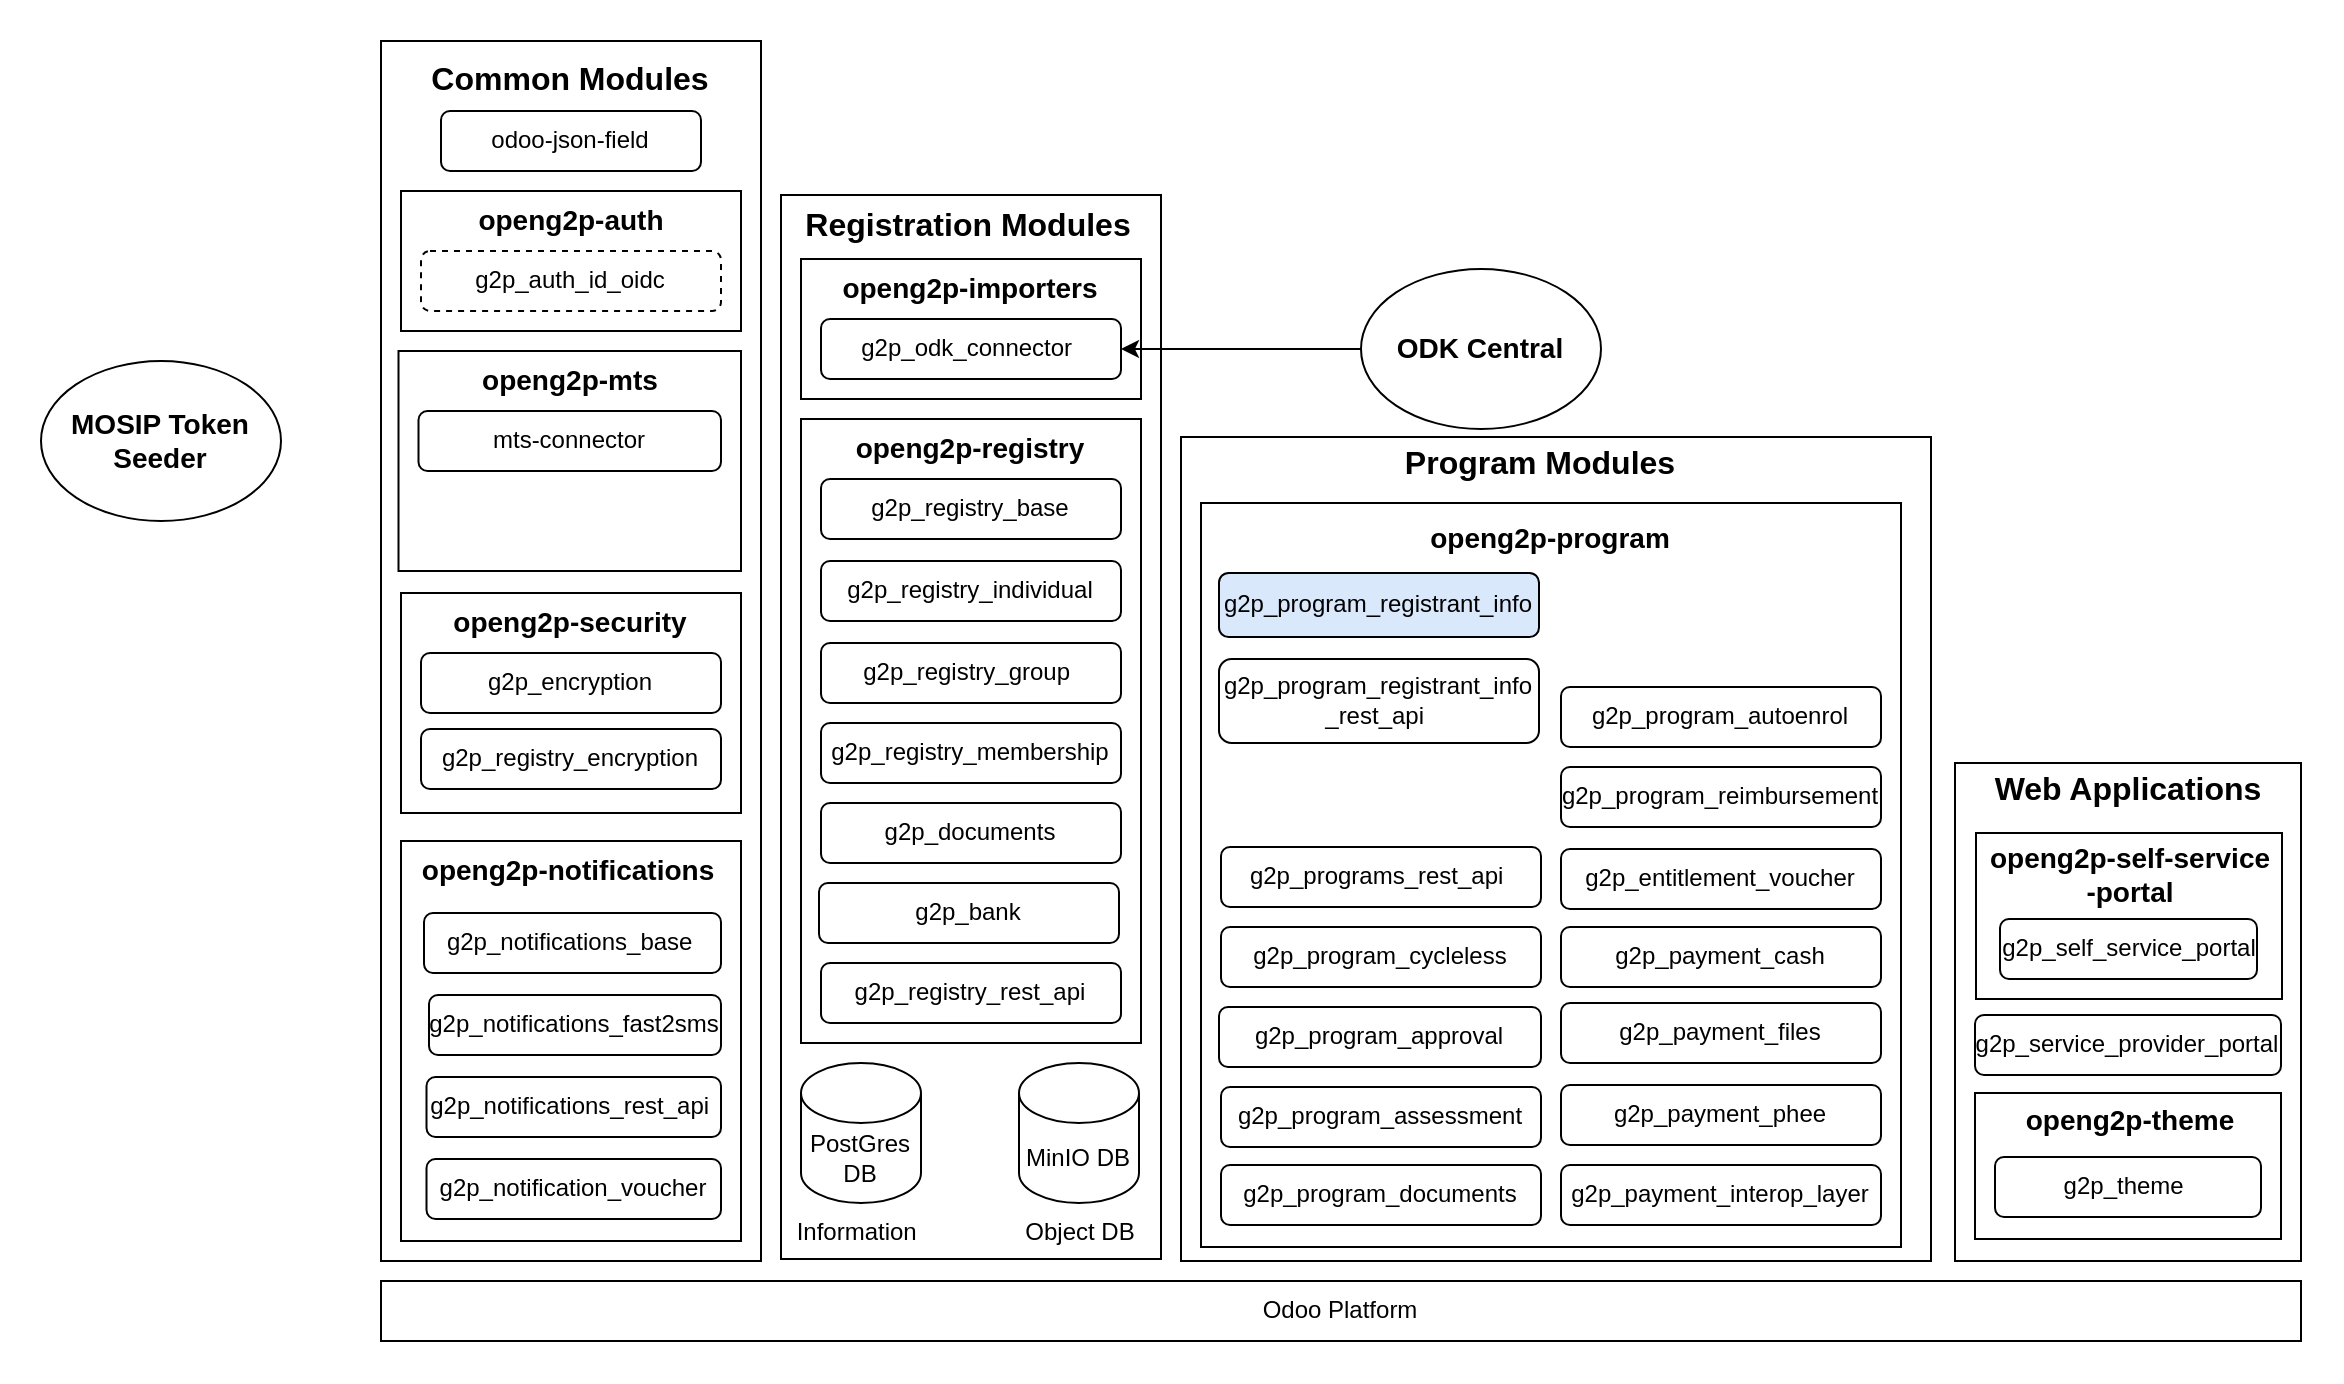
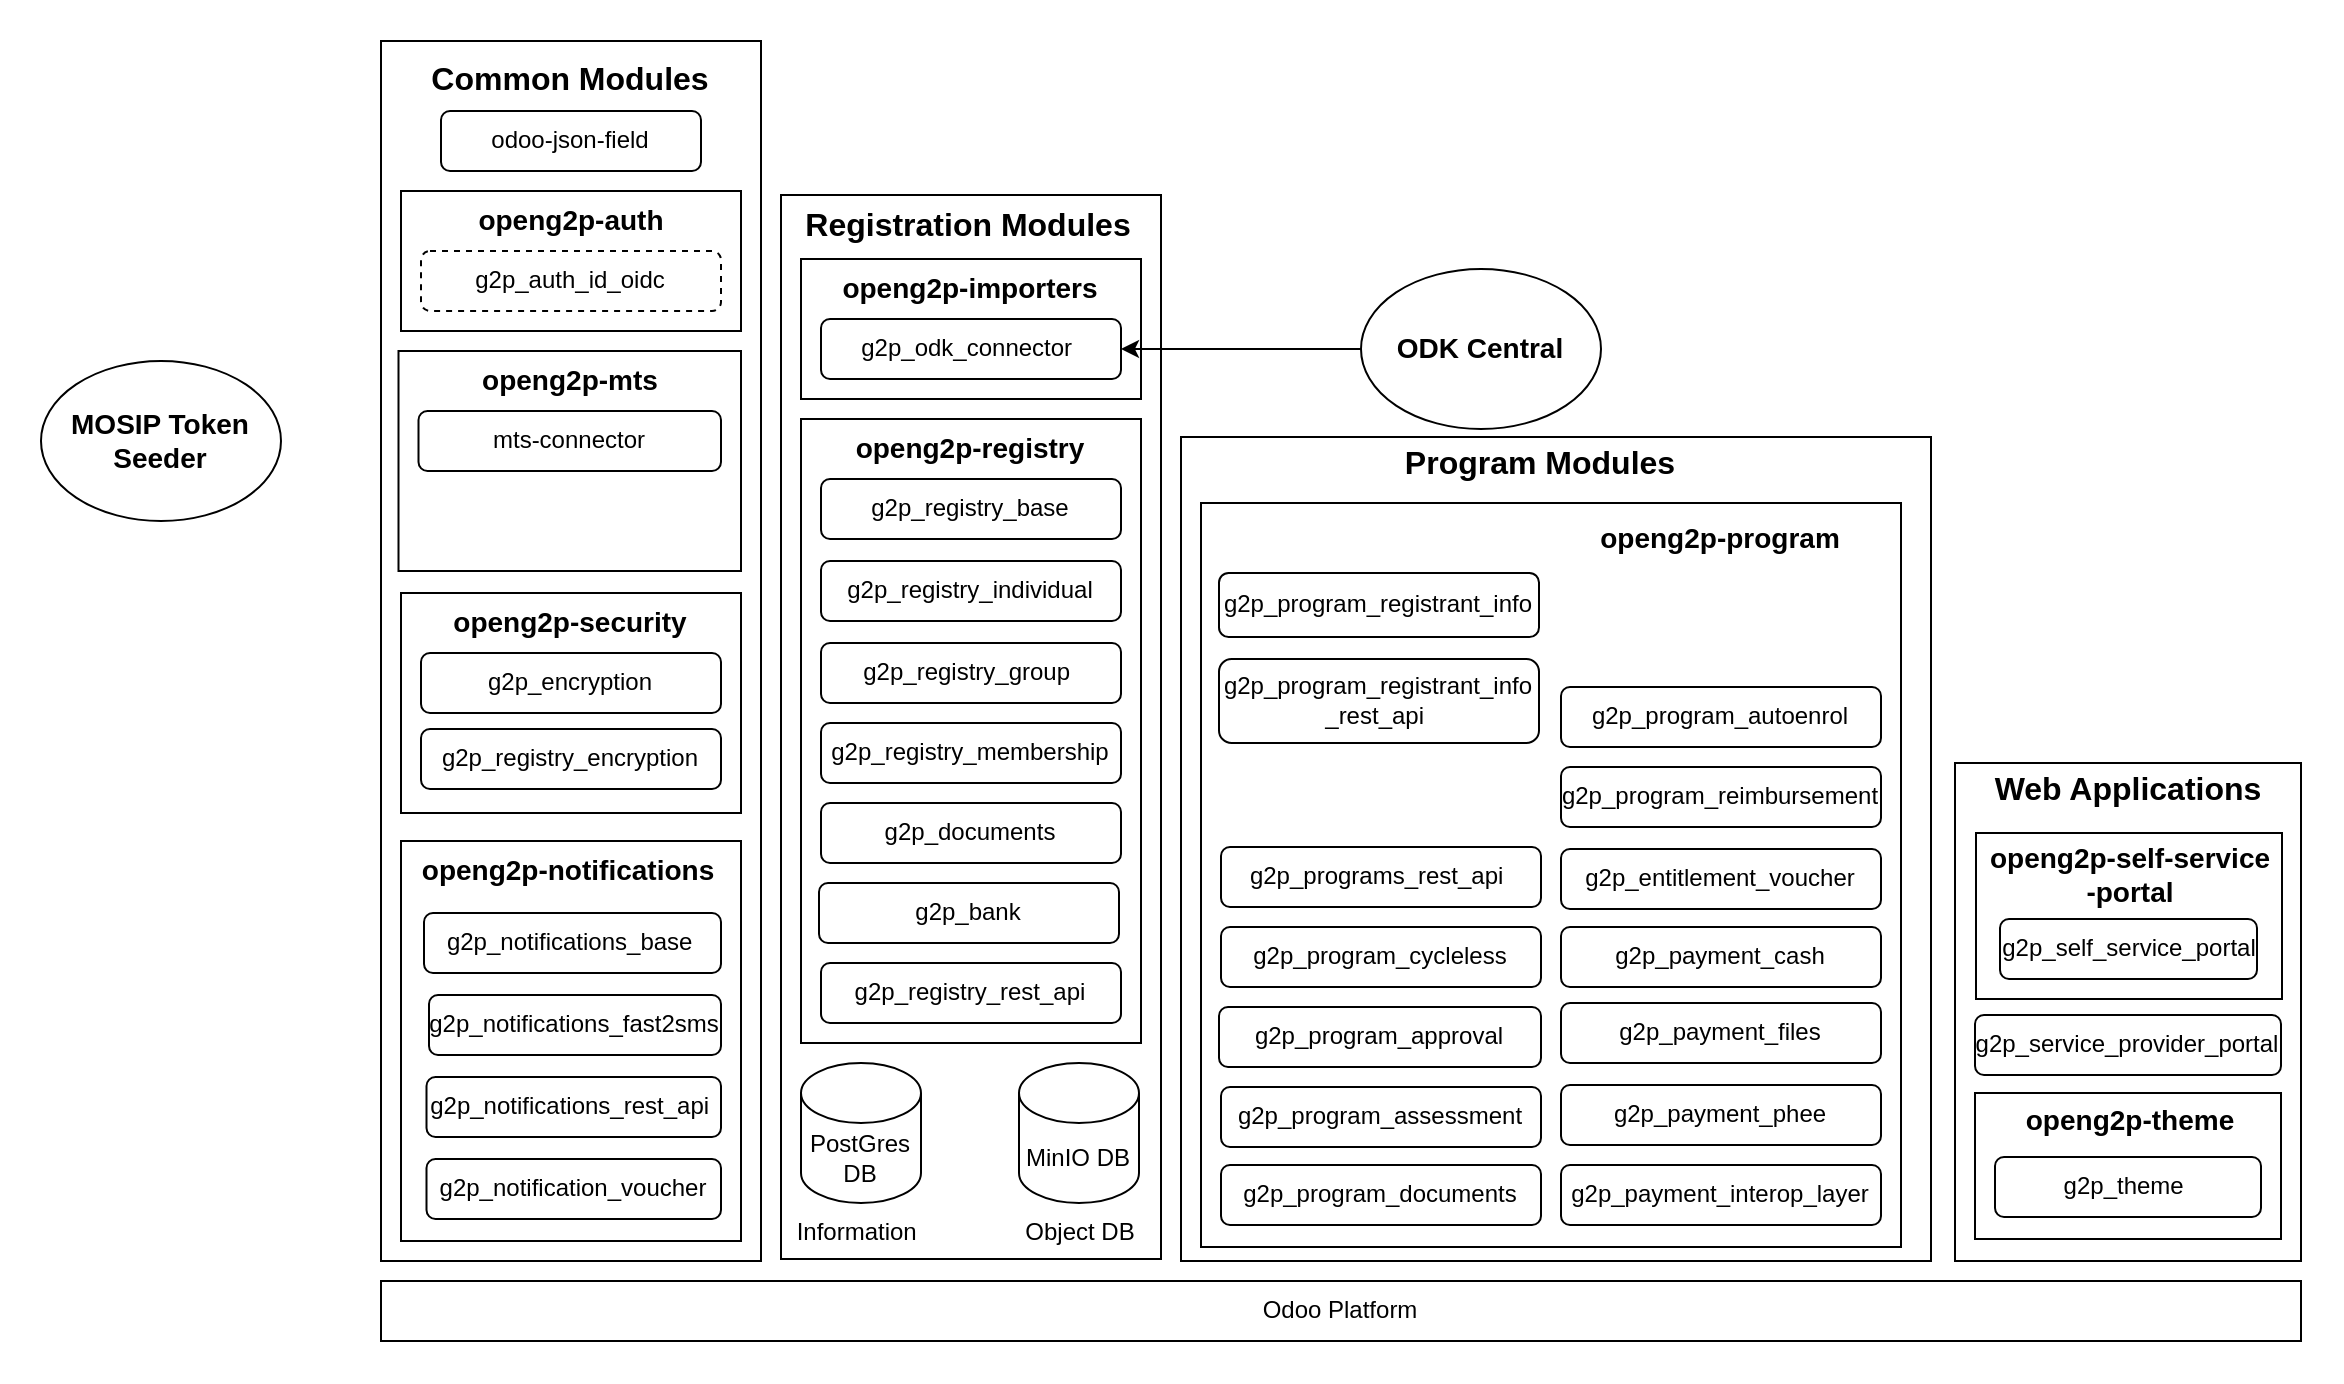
- <mxCell id="47" value="openg2p-program" style="text;html=1;strokeColor=none;fillColor=none;align=center;verticalAlign=middle;whiteSpace=wrap;rounded=0;fontStyle=1;fontSize=14;" parent="1" vertex="1"><mxGeometry x="710" y="254" width="130" height="30" as="geometry" /></mxCell>
+ <mxCell id="47" value="openg2p-program" style="text;html=1;strokeColor=none;fillColor=none;align=center;verticalAlign=middle;whiteSpace=wrap;rounded=0;fontStyle=1;fontSize=14;" parent="1" vertex="1"><mxGeometry x="795" y="254" width="130" height="30" as="geometry" /></mxCell>
- <mxCell id="46" value="g2p_program_registrant_info" style="rounded=1;whiteSpace=wrap;html=1;fillColor=#dae8fc;" parent="1" vertex="1"><mxGeometry x="609" y="286" width="160" height="32" as="geometry" /></mxCell>
+ <mxCell id="46" value="g2p_program_registrant_info" style="rounded=1;whiteSpace=wrap;html=1;" parent="1" vertex="1"><mxGeometry x="609" y="286" width="160" height="32" as="geometry" /></mxCell>
